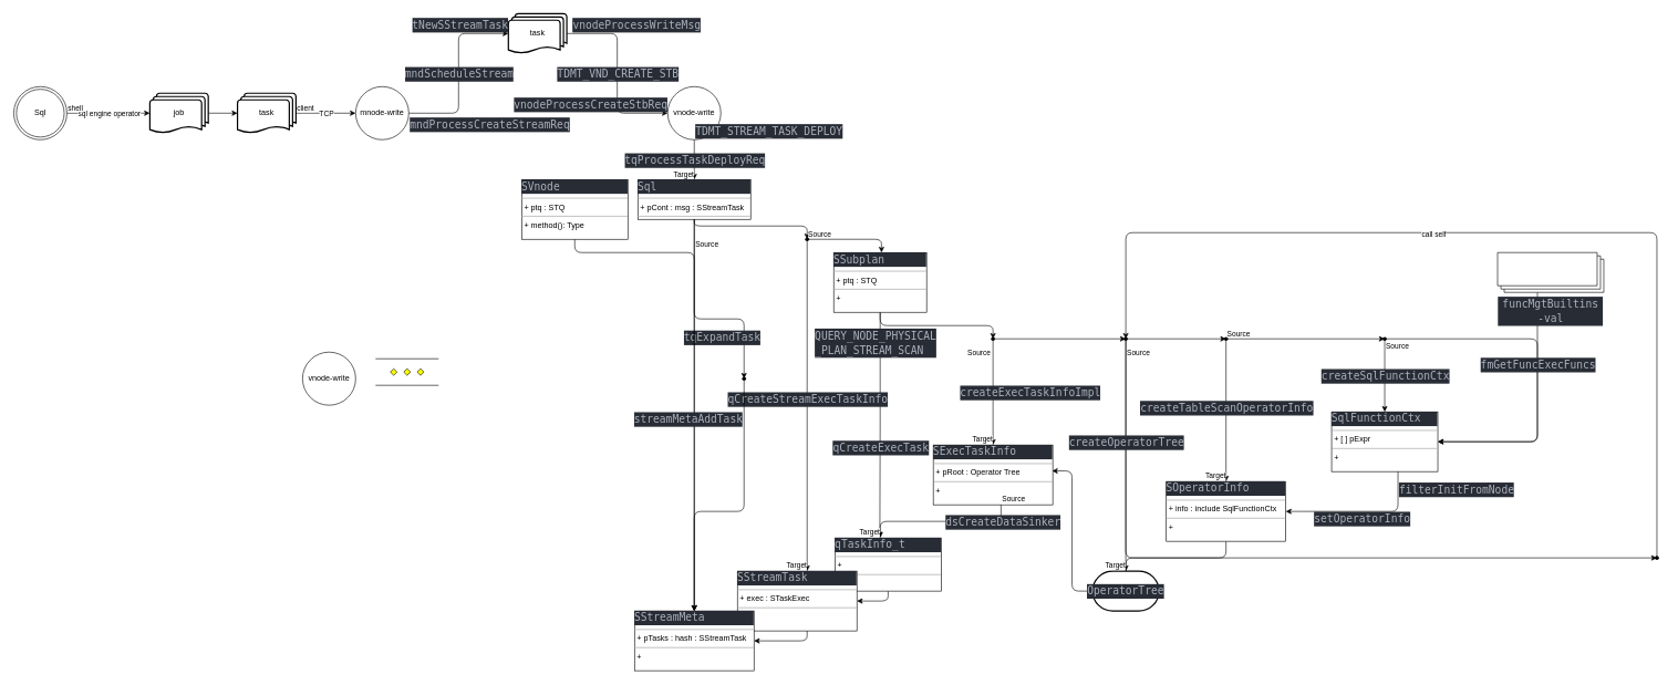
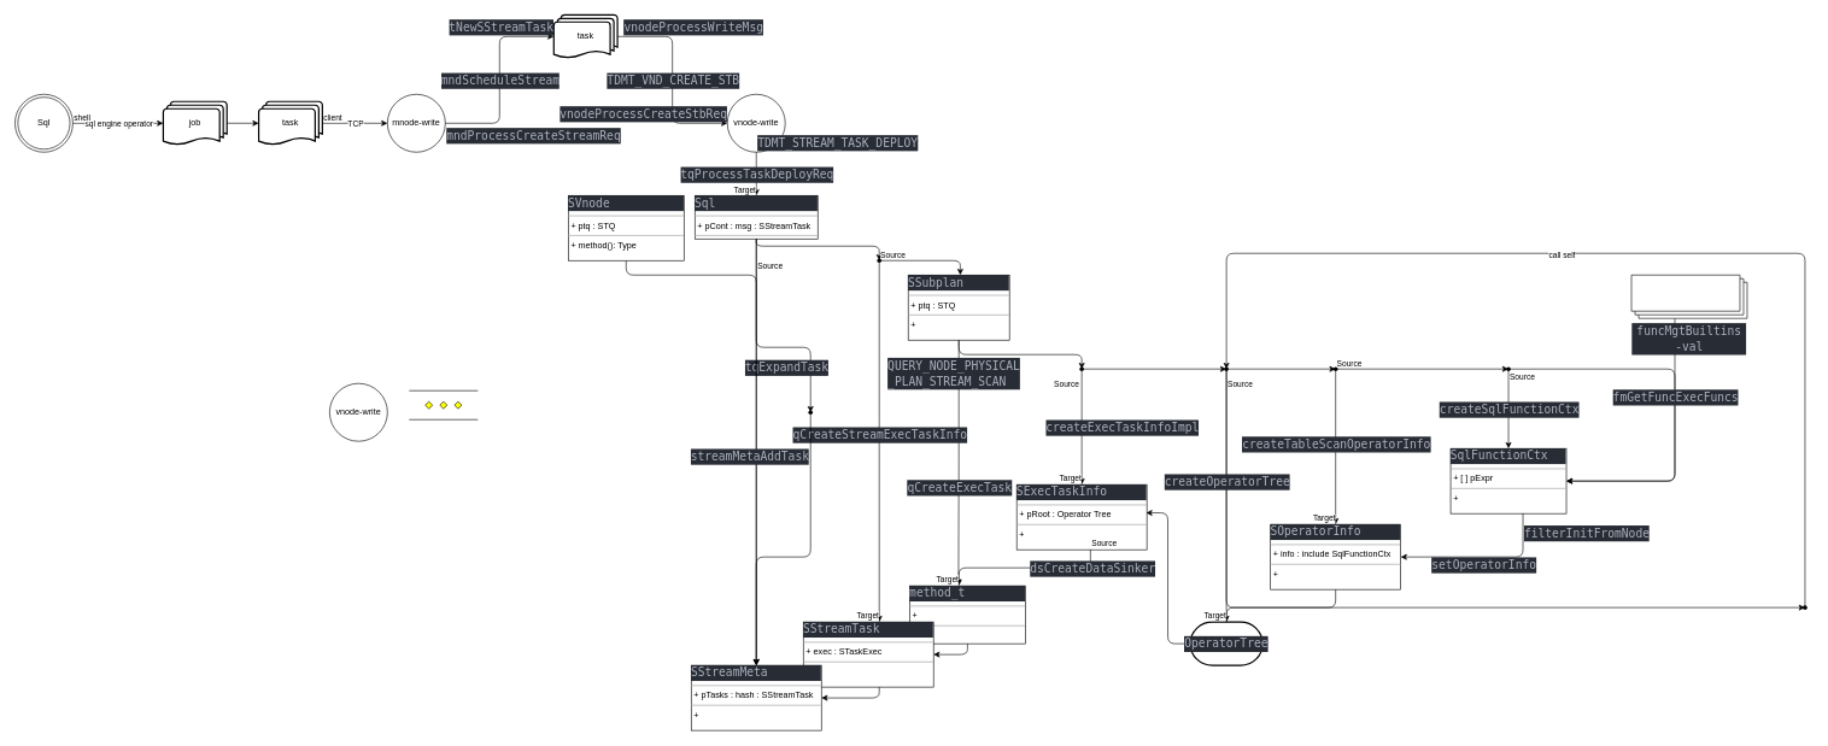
- <mxCell id="78" value="&lt;div style=&quot;color: rgb(171, 178, 191); background-color: rgb(40, 44, 52); font-family: &amp;quot;Cascadia Code&amp;quot;, &amp;quot;Cascadia Code&amp;quot;, monospace, &amp;quot;Droid Sans Mono&amp;quot;, &amp;quot;monospace&amp;quot;, monospace; font-weight: normal; font-size: 16px; line-height: 22px;&quot;&gt;&lt;div style=&quot;color: rgb(171, 178, 191); background-color: rgb(40, 44, 52); font-family: &amp;quot;Cascadia Code&amp;quot;, &amp;quot;Cascadia Code&amp;quot;, monospace, &amp;quot;Droid Sans Mono&amp;quot;, &amp;quot;monospace&amp;quot;, monospace; font-weight: normal; font-size: 16px; line-height: 22px;&quot;&gt;&lt;div style=&quot;color: rgb(171, 178, 191); background-color: rgb(40, 44, 52); font-family: &amp;quot;Cascadia Code&amp;quot;, &amp;quot;Cascadia Code&amp;quot;, monospace, &amp;quot;Droid Sans Mono&amp;quot;, &amp;quot;monospace&amp;quot;, monospace; font-weight: normal; font-size: 16px; line-height: 22px;&quot;&gt;&lt;div&gt;&lt;div style=&quot;color: rgb(171, 178, 191); background-color: rgb(40, 44, 52); font-family: &amp;quot;Cascadia Code&amp;quot;, &amp;quot;Cascadia Code&amp;quot;, monospace, &amp;quot;Droid Sans Mono&amp;quot;, &amp;quot;monospace&amp;quot;, monospace; font-weight: normal; font-size: 16px; line-height: 22px;&quot;&gt;&lt;div style=&quot;color: rgb(171, 178, 191); background-color: rgb(40, 44, 52); font-family: &amp;quot;Cascadia Code&amp;quot;, &amp;quot;Cascadia Code&amp;quot;, monospace, &amp;quot;Droid Sans Mono&amp;quot;, &amp;quot;monospace&amp;quot;, monospace; font-weight: normal; font-size: 16px; line-height: 22px;&quot;&gt;&lt;div&gt;qTaskInfo_t&lt;/div&gt;&lt;/div&gt;&lt;/div&gt;&lt;/div&gt;&lt;/div&gt;&lt;/div&gt;&lt;/div&gt;&lt;hr size=&quot;1&quot;&gt;&lt;p style=&quot;margin:0px;margin-left:4px;&quot;&gt;+ &lt;br&gt;&lt;/p&gt;&lt;hr size=&quot;1&quot;&gt;&lt;p style=&quot;margin:0px;margin-left:4px;&quot;&gt;+ &lt;br&gt;&lt;/p&gt;" style="verticalAlign=top;align=left;overflow=fill;fontSize=12;fontFamily=Helvetica;html=1;whiteSpace=wrap;" parent="1" vertex="1"><mxGeometry x="1257" y="810" width="160" height="80" as="geometry" /></mxCell>
+ <mxCell id="78" value="&lt;div style=&quot;color: rgb(171, 178, 191); background-color: rgb(40, 44, 52); font-family: &amp;quot;Cascadia Code&amp;quot;, &amp;quot;Cascadia Code&amp;quot;, monospace, &amp;quot;Droid Sans Mono&amp;quot;, &amp;quot;monospace&amp;quot;, monospace; font-weight: normal; font-size: 16px; line-height: 22px;&quot;&gt;&lt;div style=&quot;color: rgb(171, 178, 191); background-color: rgb(40, 44, 52); font-family: &amp;quot;Cascadia Code&amp;quot;, &amp;quot;Cascadia Code&amp;quot;, monospace, &amp;quot;Droid Sans Mono&amp;quot;, &amp;quot;monospace&amp;quot;, monospace; font-weight: normal; font-size: 16px; line-height: 22px;&quot;&gt;&lt;div style=&quot;color: rgb(171, 178, 191); background-color: rgb(40, 44, 52); font-family: &amp;quot;Cascadia Code&amp;quot;, &amp;quot;Cascadia Code&amp;quot;, monospace, &amp;quot;Droid Sans Mono&amp;quot;, &amp;quot;monospace&amp;quot;, monospace; font-weight: normal; font-size: 16px; line-height: 22px;&quot;&gt;&lt;div&gt;&lt;div style=&quot;color: rgb(171, 178, 191); background-color: rgb(40, 44, 52); font-family: &amp;quot;Cascadia Code&amp;quot;, &amp;quot;Cascadia Code&amp;quot;, monospace, &amp;quot;Droid Sans Mono&amp;quot;, &amp;quot;monospace&amp;quot;, monospace; font-weight: normal; font-size: 16px; line-height: 22px;&quot;&gt;&lt;div style=&quot;color: rgb(171, 178, 191); background-color: rgb(40, 44, 52); font-family: &amp;quot;Cascadia Code&amp;quot;, &amp;quot;Cascadia Code&amp;quot;, monospace, &amp;quot;Droid Sans Mono&amp;quot;, &amp;quot;monospace&amp;quot;, monospace; font-weight: normal; font-size: 16px; line-height: 22px;&quot;&gt;&lt;div&gt;method_t&lt;/div&gt;&lt;/div&gt;&lt;/div&gt;&lt;/div&gt;&lt;/div&gt;&lt;/div&gt;&lt;/div&gt;&lt;hr size=&quot;1&quot;&gt;&lt;p style=&quot;margin:0px;margin-left:4px;&quot;&gt;+ &lt;br&gt;&lt;/p&gt;&lt;hr size=&quot;1&quot;&gt;&lt;p style=&quot;margin:0px;margin-left:4px;&quot;&gt;+ &lt;br&gt;&lt;/p&gt;" style="verticalAlign=top;align=left;overflow=fill;fontSize=12;fontFamily=Helvetica;html=1;whiteSpace=wrap;" parent="1" vertex="1"><mxGeometry x="1257" y="810" width="160" height="80" as="geometry" /></mxCell>
